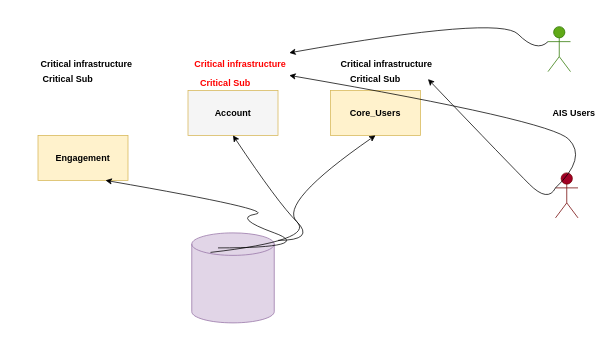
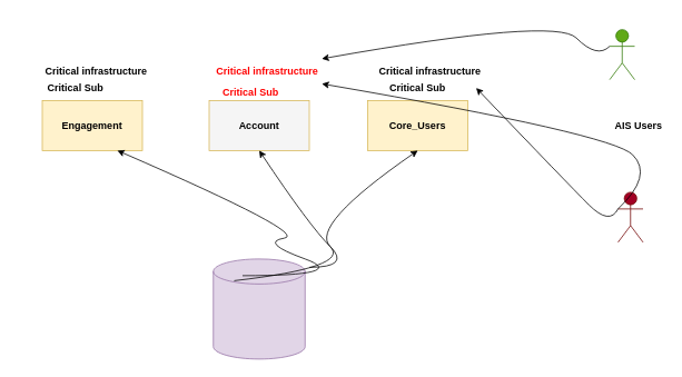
- <mxCell id="3" value="&lt;b&gt;Engagement&lt;/b&gt;" style="rounded=0;whiteSpace=wrap;html=1;fillColor=#fff2cc;strokeColor=#d6b656;" vertex="1" parent="1"><mxGeometry x="50" y="180" width="120" height="60" as="geometry" /></mxCell>
+ <mxCell id="3" value="&lt;b&gt;Engagement&lt;/b&gt;" style="rounded=0;whiteSpace=wrap;html=1;fillColor=#fff2cc;strokeColor=#d6b656;" vertex="1" parent="1"><mxGeometry x="50" y="120" width="120" height="60" as="geometry" /></mxCell>
